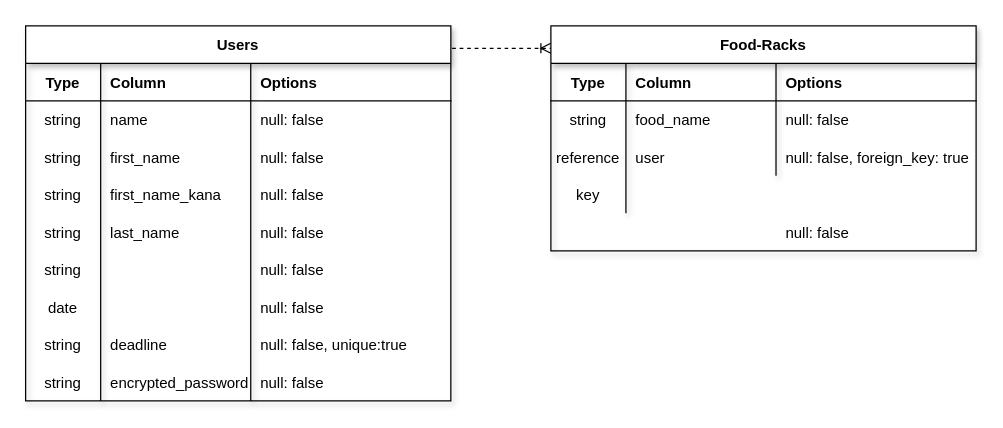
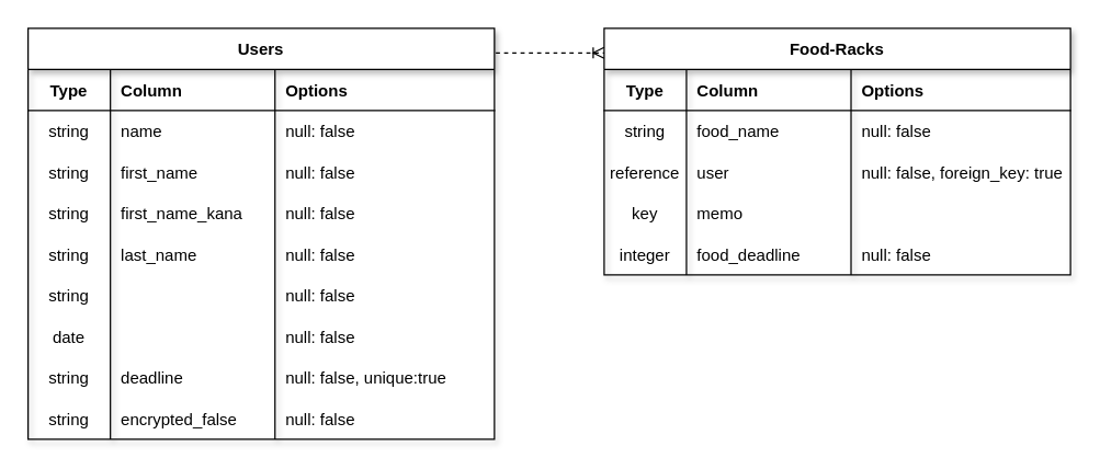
+ <mxCell id="52" value="memo" style="shape=partialRectangle;connectable=0;fillColor=none;top=0;left=0;bottom=0;right=0;align=left;spacingLeft=6;overflow=hidden;" vertex="1" parent="50"><mxGeometry x="60" width="120" height="30" as="geometry" /></mxCell>
+ <mxCell id="55" value="integer" style="shape=partialRectangle;connectable=0;fillColor=none;top=0;left=0;bottom=0;right=0;editable=1;overflow=hidden;" vertex="1" parent="54"><mxGeometry width="60" height="30" as="geometry" /></mxCell>
+ <mxCell id="56" value="food_deadline" style="shape=partialRectangle;connectable=0;fillColor=none;top=0;left=0;bottom=0;right=0;align=left;spacingLeft=6;overflow=hidden;" vertex="1" parent="54"><mxGeometry x="60" width="120" height="30" as="geometry" /></mxCell>
- <mxCell id="35" value="encrypted_password" style="shape=partialRectangle;connectable=0;fillColor=none;top=0;left=0;bottom=0;right=0;align=left;spacingLeft=6;overflow=hidden;" vertex="1" parent="33"><mxGeometry x="60" width="120" height="30" as="geometry" /></mxCell>
+ <mxCell id="35" value="encrypted_false" style="shape=partialRectangle;connectable=0;fillColor=none;top=0;left=0;bottom=0;right=0;align=left;spacingLeft=6;overflow=hidden;" vertex="1" parent="33"><mxGeometry x="60" width="120" height="30" as="geometry" /></mxCell>
